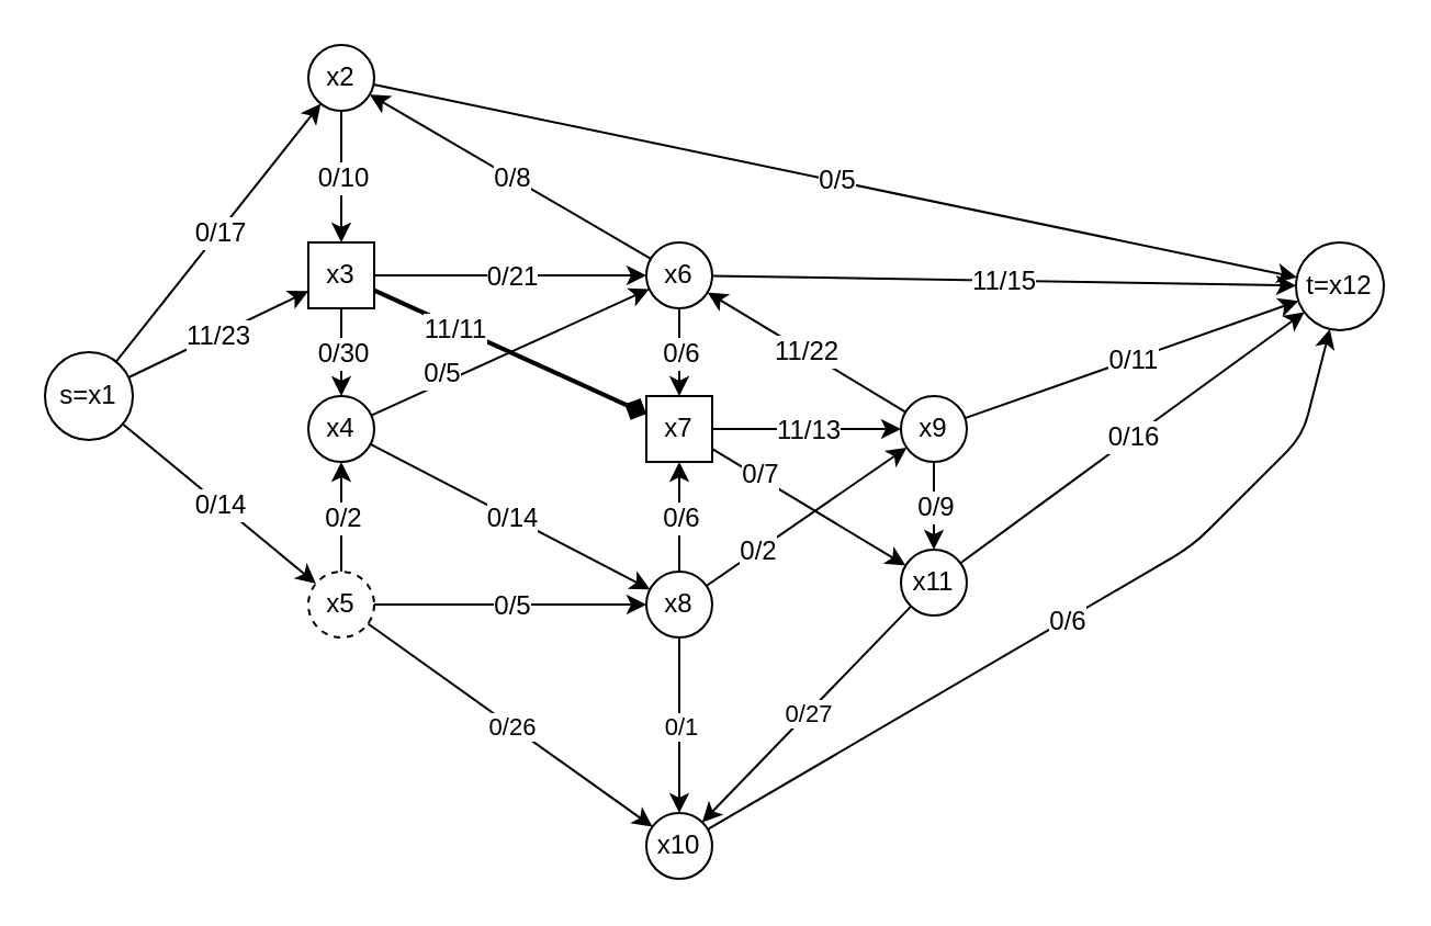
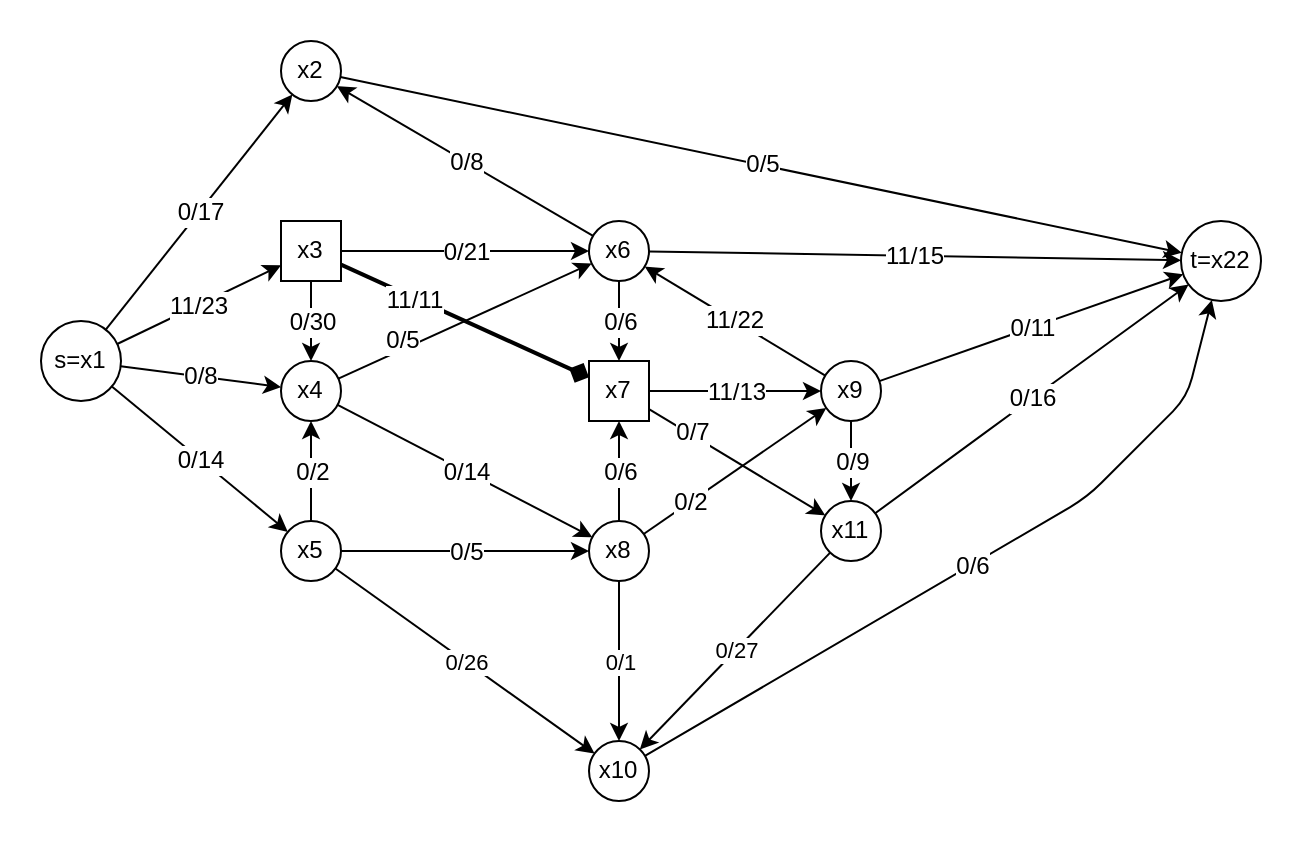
- <mxCell id="15" value="" style="endArrow=classic;html=1;fontSize=12;" parent="1" source="3" target="4" edge="1"><mxGeometry relative="1" as="geometry"><mxPoint x="160" y="200" as="sourcePoint" /><mxPoint x="260" y="200" as="targetPoint" /></mxGeometry></mxCell>
- <mxCell id="16" value="0/10" style="edgeLabel;resizable=0;html=1;align=center;verticalAlign=middle;fontSize=12;" parent="15" connectable="0" vertex="1"><mxGeometry relative="1" as="geometry" /></mxCell>
- <mxCell id="17" value="t=x12" style="ellipse;whiteSpace=wrap;html=1;aspect=fixed;fontSize=12;" parent="1" vertex="1"><mxGeometry x="590" y="110" width="40" height="40" as="geometry" /></mxCell>
+ <mxCell id="17" value="t=x22" style="ellipse;whiteSpace=wrap;html=1;aspect=fixed;fontSize=12;" parent="1" vertex="1"><mxGeometry x="590" y="110" width="40" height="40" as="geometry" /></mxCell>
+ <mxCell id="11" value="" style="endArrow=classic;html=1;fontSize=12;" parent="1" source="2" target="5" edge="1"><mxGeometry relative="1" as="geometry"><mxPoint x="0" y="200" as="sourcePoint" /><mxPoint x="100" y="200" as="targetPoint" /></mxGeometry></mxCell>
+ <mxCell id="12" value="0/8" style="edgeLabel;resizable=0;html=1;align=center;verticalAlign=middle;fontSize=12;" parent="11" connectable="0" vertex="1"><mxGeometry relative="1" as="geometry" /></mxCell>
- <mxCell id="6" value="x5" style="ellipse;whiteSpace=wrap;html=1;aspect=fixed;dashed=1;" parent="1" vertex="1"><mxGeometry x="140" y="260" width="30" height="30" as="geometry" /></mxCell>
+ <mxCell id="6" value="x5" style="ellipse;whiteSpace=wrap;html=1;aspect=fixed;" parent="1" vertex="1"><mxGeometry x="140" y="260" width="30" height="30" as="geometry" /></mxCell>
